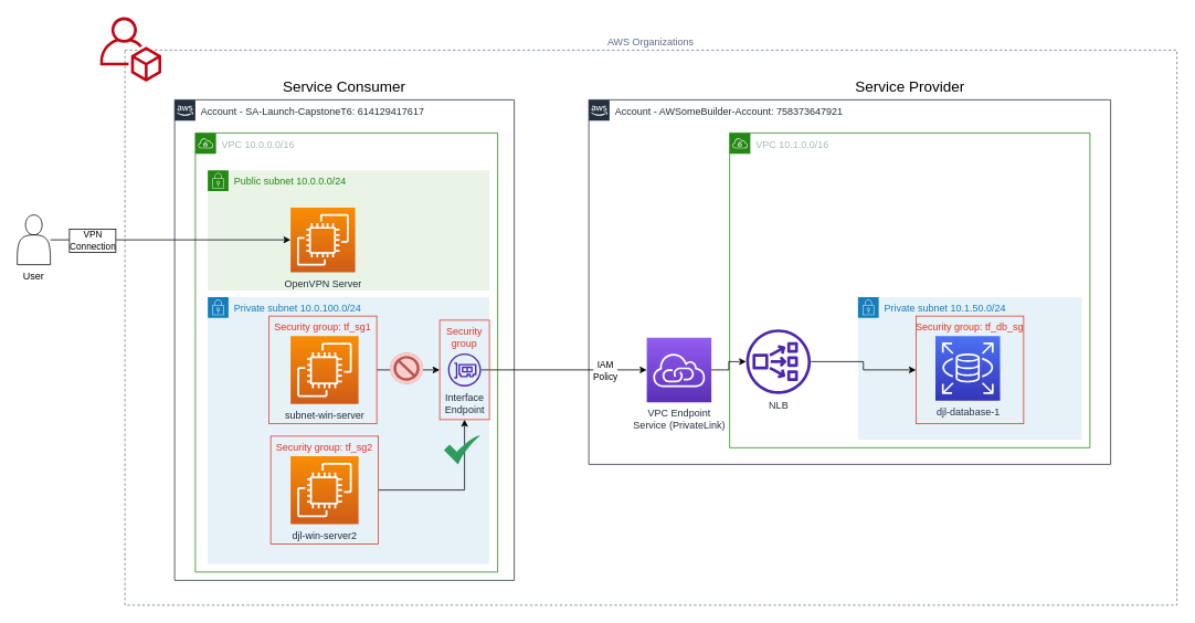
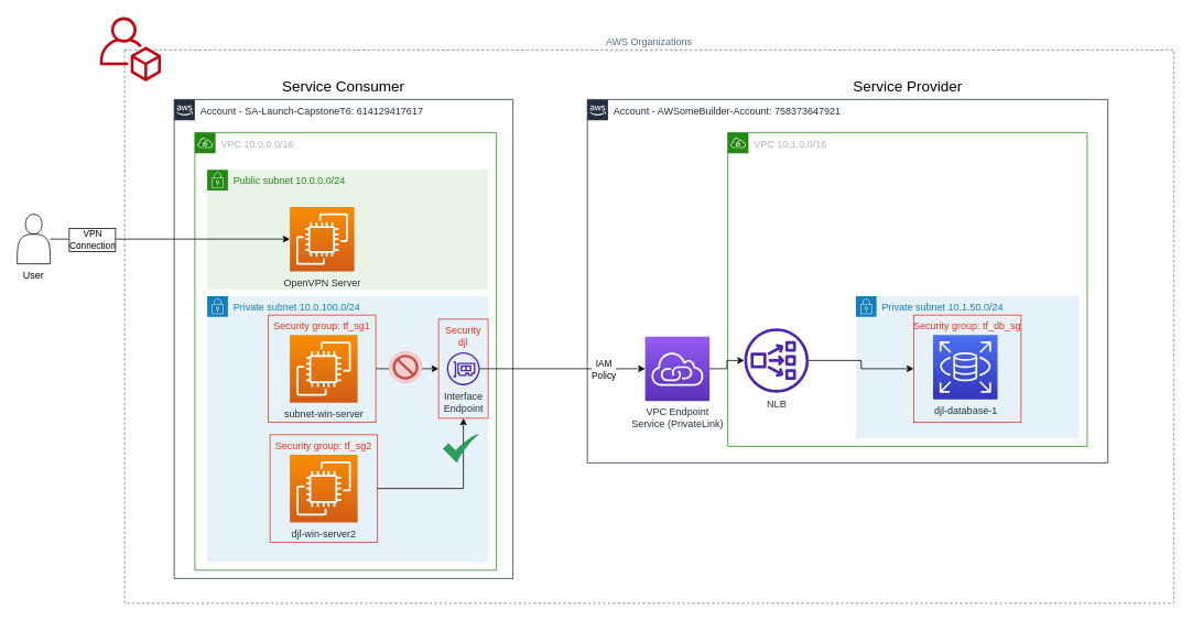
- <mxCell id="31" value="Security &#10;group" style="fillColor=none;strokeColor=#DD3522;verticalAlign=top;fontStyle=0;fontColor=#DD3522;" vertex="1" parent="1"><mxGeometry x="530" y="386" width="60" height="120" as="geometry" /></mxCell>
+ <mxCell id="31" value="Security &#10;djl" style="fillColor=none;strokeColor=#DD3522;verticalAlign=top;fontStyle=0;fontColor=#DD3522;" vertex="1" parent="1"><mxGeometry x="530" y="386" width="60" height="120" as="geometry" /></mxCell>
